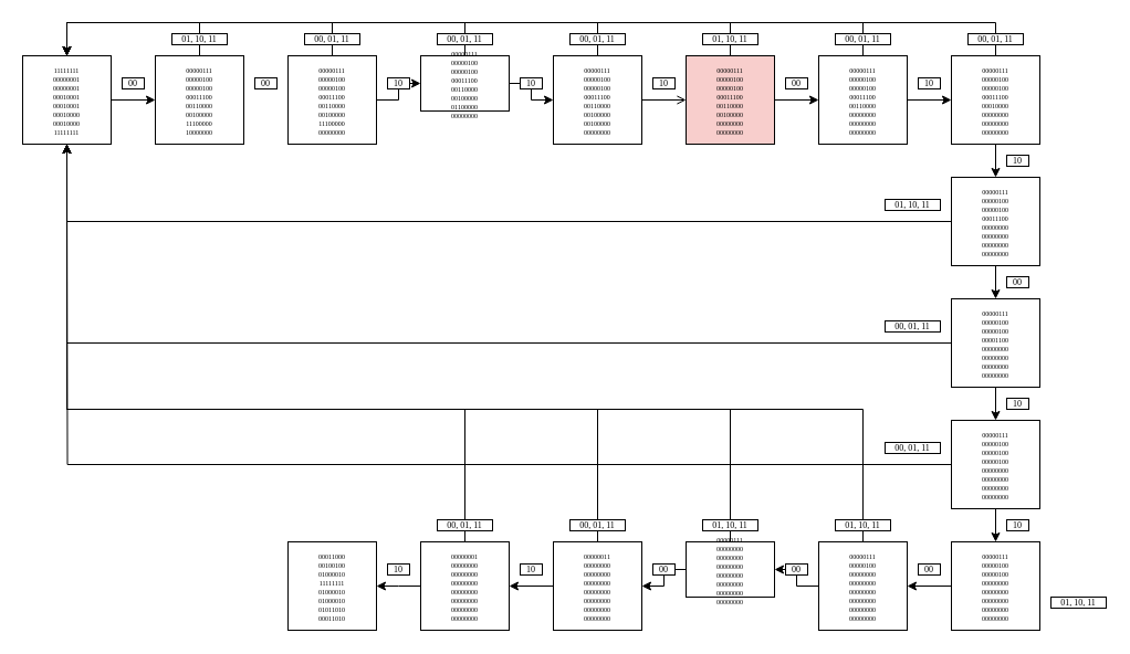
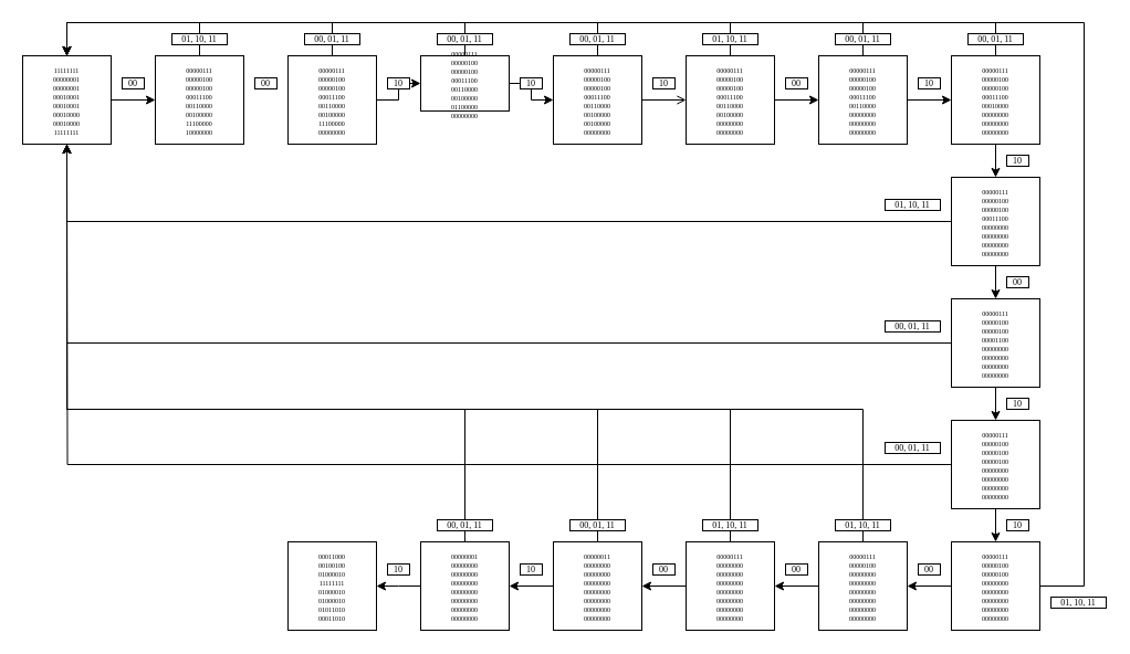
- <mxCell id="16" value="&lt;p style=&quot;line-height: 50%;&quot;&gt;&lt;font style=&quot;font-size: 6px;&quot;&gt;&lt;font face=&quot;Verdana&quot;&gt;00000111&lt;br&gt;00000100&lt;br&gt;00000100&lt;br&gt;00011100&lt;br&gt;00110000&lt;br&gt;00100000&lt;br&gt;00000000&lt;br&gt;00000000&lt;/font&gt;&lt;br&gt;&lt;/font&gt;&lt;/p&gt;" style="whiteSpace=wrap;html=1;aspect=fixed;fillColor=#f8cecc;" vertex="1" parent="1"><mxGeometry x="620" y="50" width="80" height="80" as="geometry" /></mxCell>
+ <mxCell id="16" value="&lt;p style=&quot;line-height: 50%;&quot;&gt;&lt;font style=&quot;font-size: 6px;&quot;&gt;&lt;font face=&quot;Verdana&quot;&gt;00000111&lt;br&gt;00000100&lt;br&gt;00000100&lt;br&gt;00011100&lt;br&gt;00110000&lt;br&gt;00100000&lt;br&gt;00000000&lt;br&gt;00000000&lt;/font&gt;&lt;br&gt;&lt;/font&gt;&lt;/p&gt;" style="whiteSpace=wrap;html=1;aspect=fixed;" vertex="1" parent="1"><mxGeometry x="620" y="50" width="80" height="80" as="geometry" /></mxCell>
+ <mxCell id="33" style="edgeStyle=orthogonalEdgeStyle;rounded=0;orthogonalLoop=1;jettySize=auto;html=1;exitX=1;exitY=0.5;exitDx=0;exitDy=0;entryX=0.5;entryY=0;entryDx=0;entryDy=0;" edge="1" parent="1" source="34" target="3"><mxGeometry relative="1" as="geometry"><Array as="points"><mxPoint x="980" y="530" /><mxPoint x="980" y="20" /><mxPoint x="60" y="20" /></Array></mxGeometry></mxCell>
- <mxCell id="44" value="&lt;p style=&quot;line-height: 50%;&quot;&gt;&lt;font style=&quot;font-size: 6px;&quot;&gt;&lt;font face=&quot;Verdana&quot;&gt;00000111&lt;br&gt;00000000&lt;br&gt;00000000&lt;br&gt;00000000&lt;br&gt;00000000&lt;br&gt;00000000&lt;br&gt;00000000&lt;br&gt;00000000&lt;/font&gt;&lt;br&gt;&lt;/font&gt;&lt;/p&gt;" style="whiteSpace=wrap;html=1;aspect=fixed;" vertex="1" parent="1"><mxGeometry x="620" y="490" width="80" height="50" as="geometry" /></mxCell>
+ <mxCell id="44" value="&lt;p style=&quot;line-height: 50%;&quot;&gt;&lt;font style=&quot;font-size: 6px;&quot;&gt;&lt;font face=&quot;Verdana&quot;&gt;00000111&lt;br&gt;00000000&lt;br&gt;00000000&lt;br&gt;00000000&lt;br&gt;00000000&lt;br&gt;00000000&lt;br&gt;00000000&lt;br&gt;00000000&lt;/font&gt;&lt;br&gt;&lt;/font&gt;&lt;/p&gt;" style="whiteSpace=wrap;html=1;aspect=fixed;" vertex="1" parent="1"><mxGeometry x="620" y="490" width="80" height="80" as="geometry" /></mxCell>
